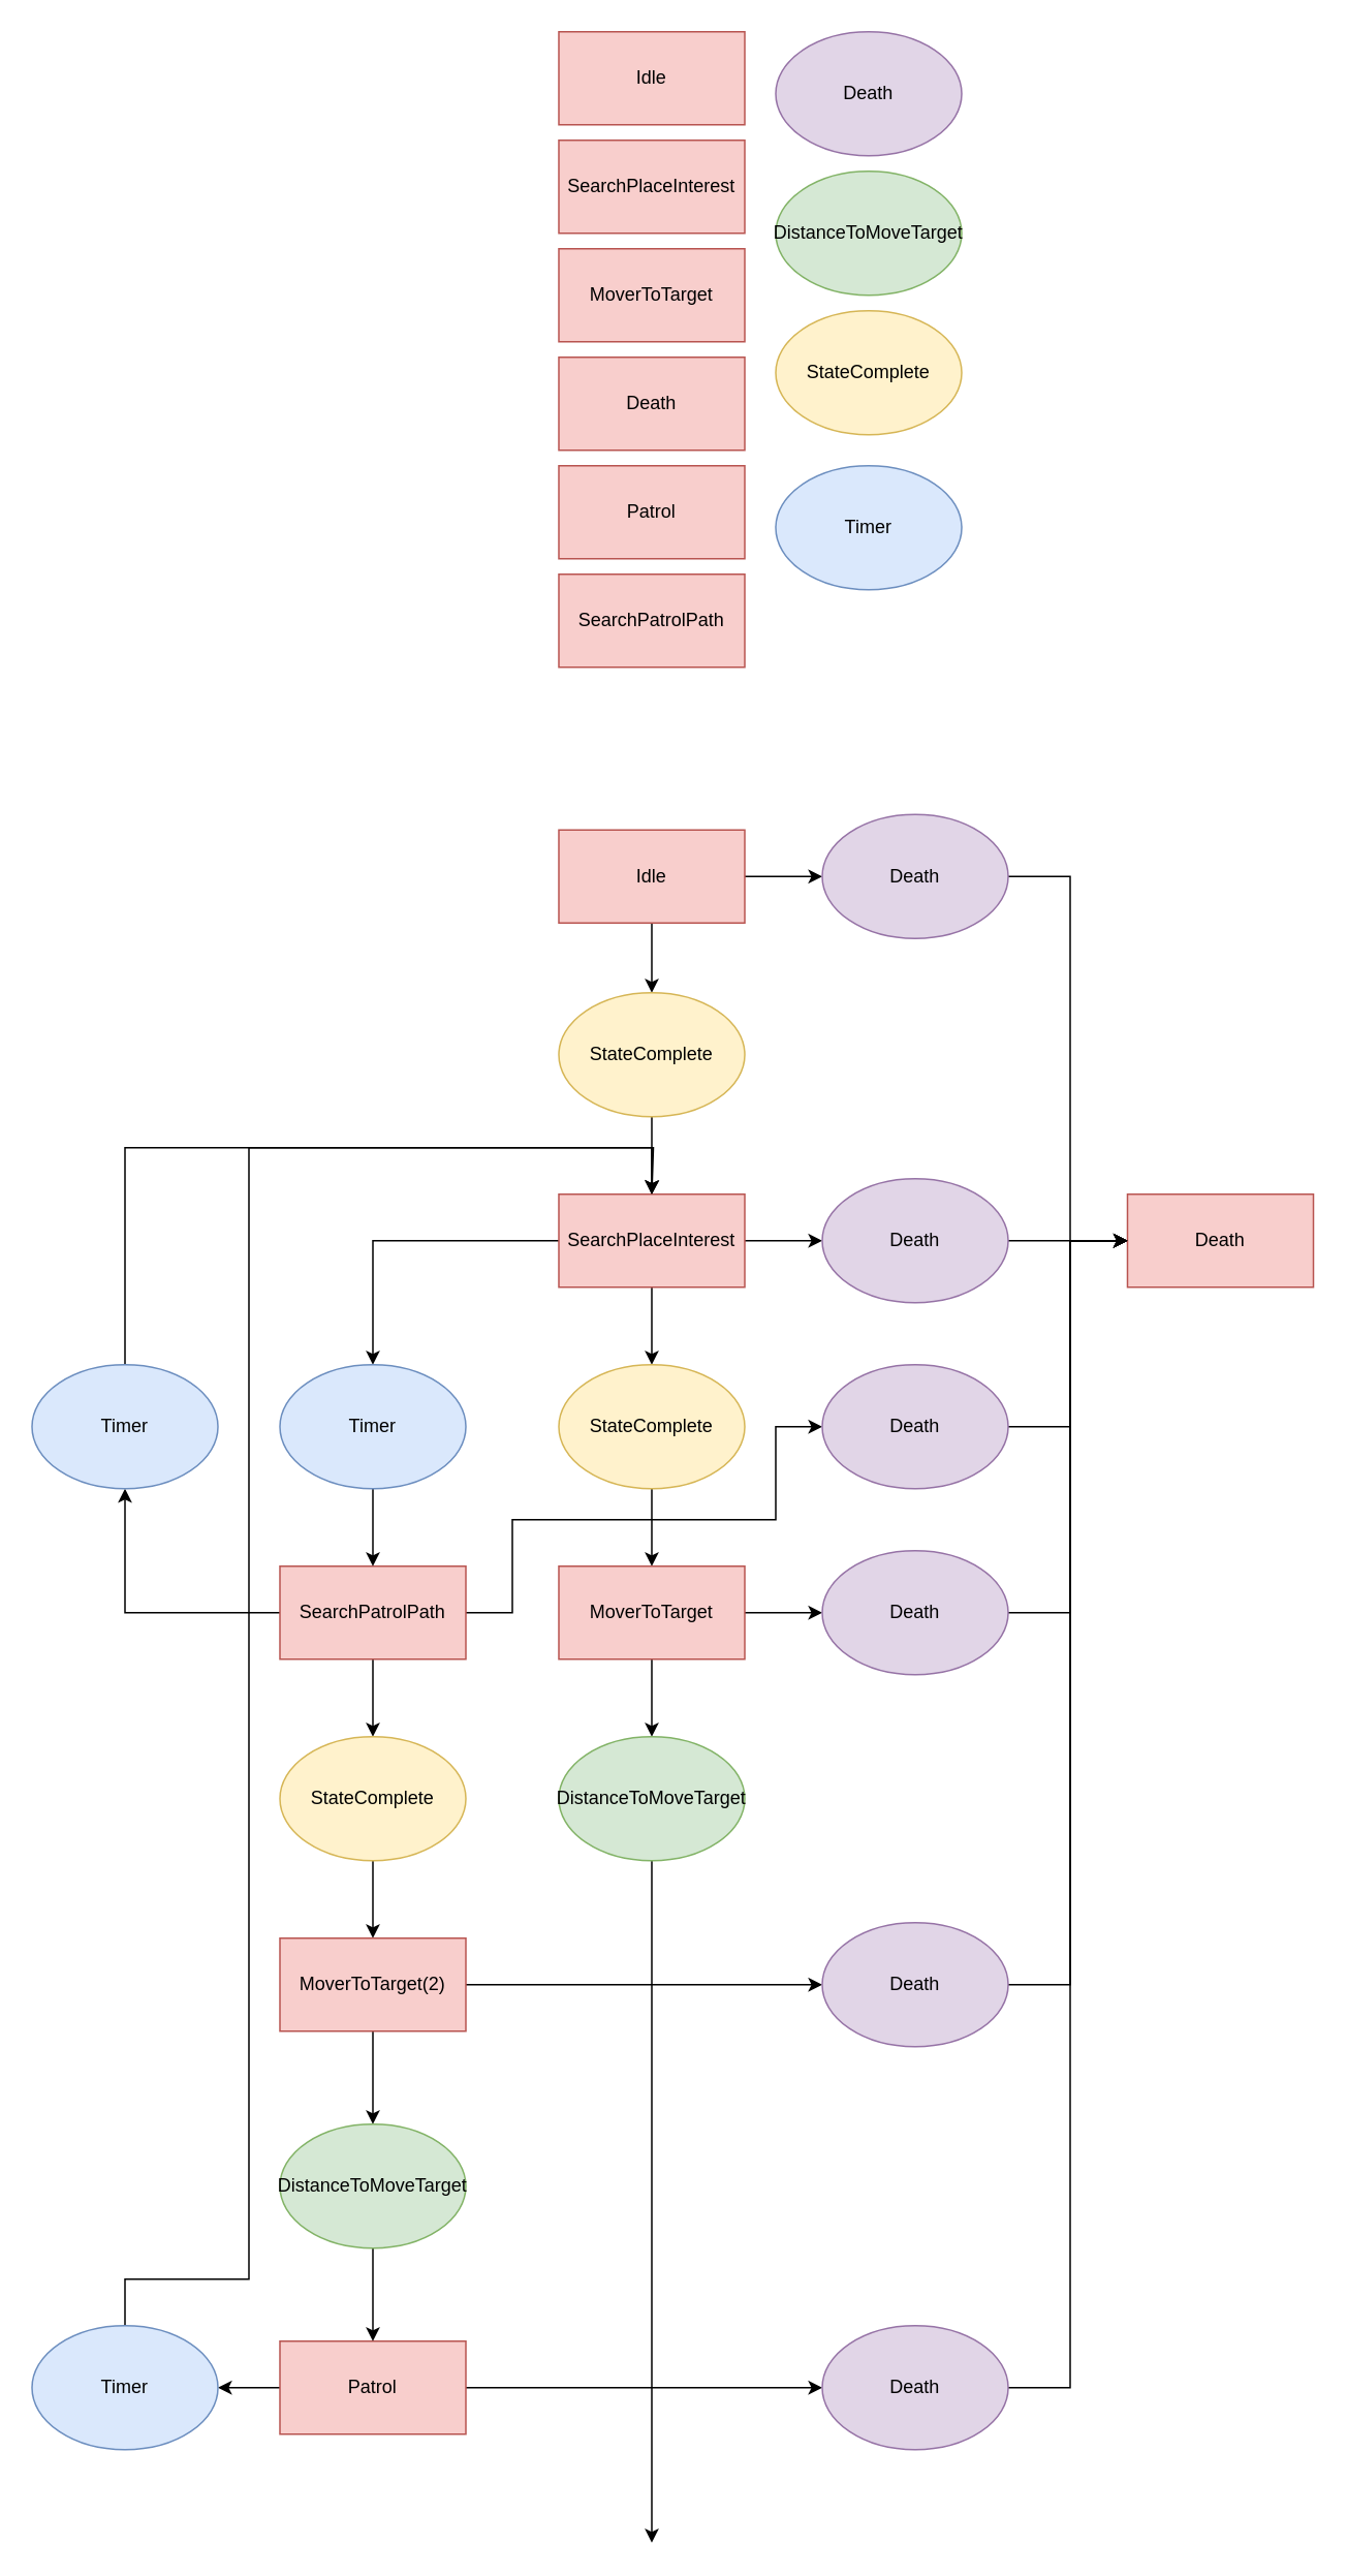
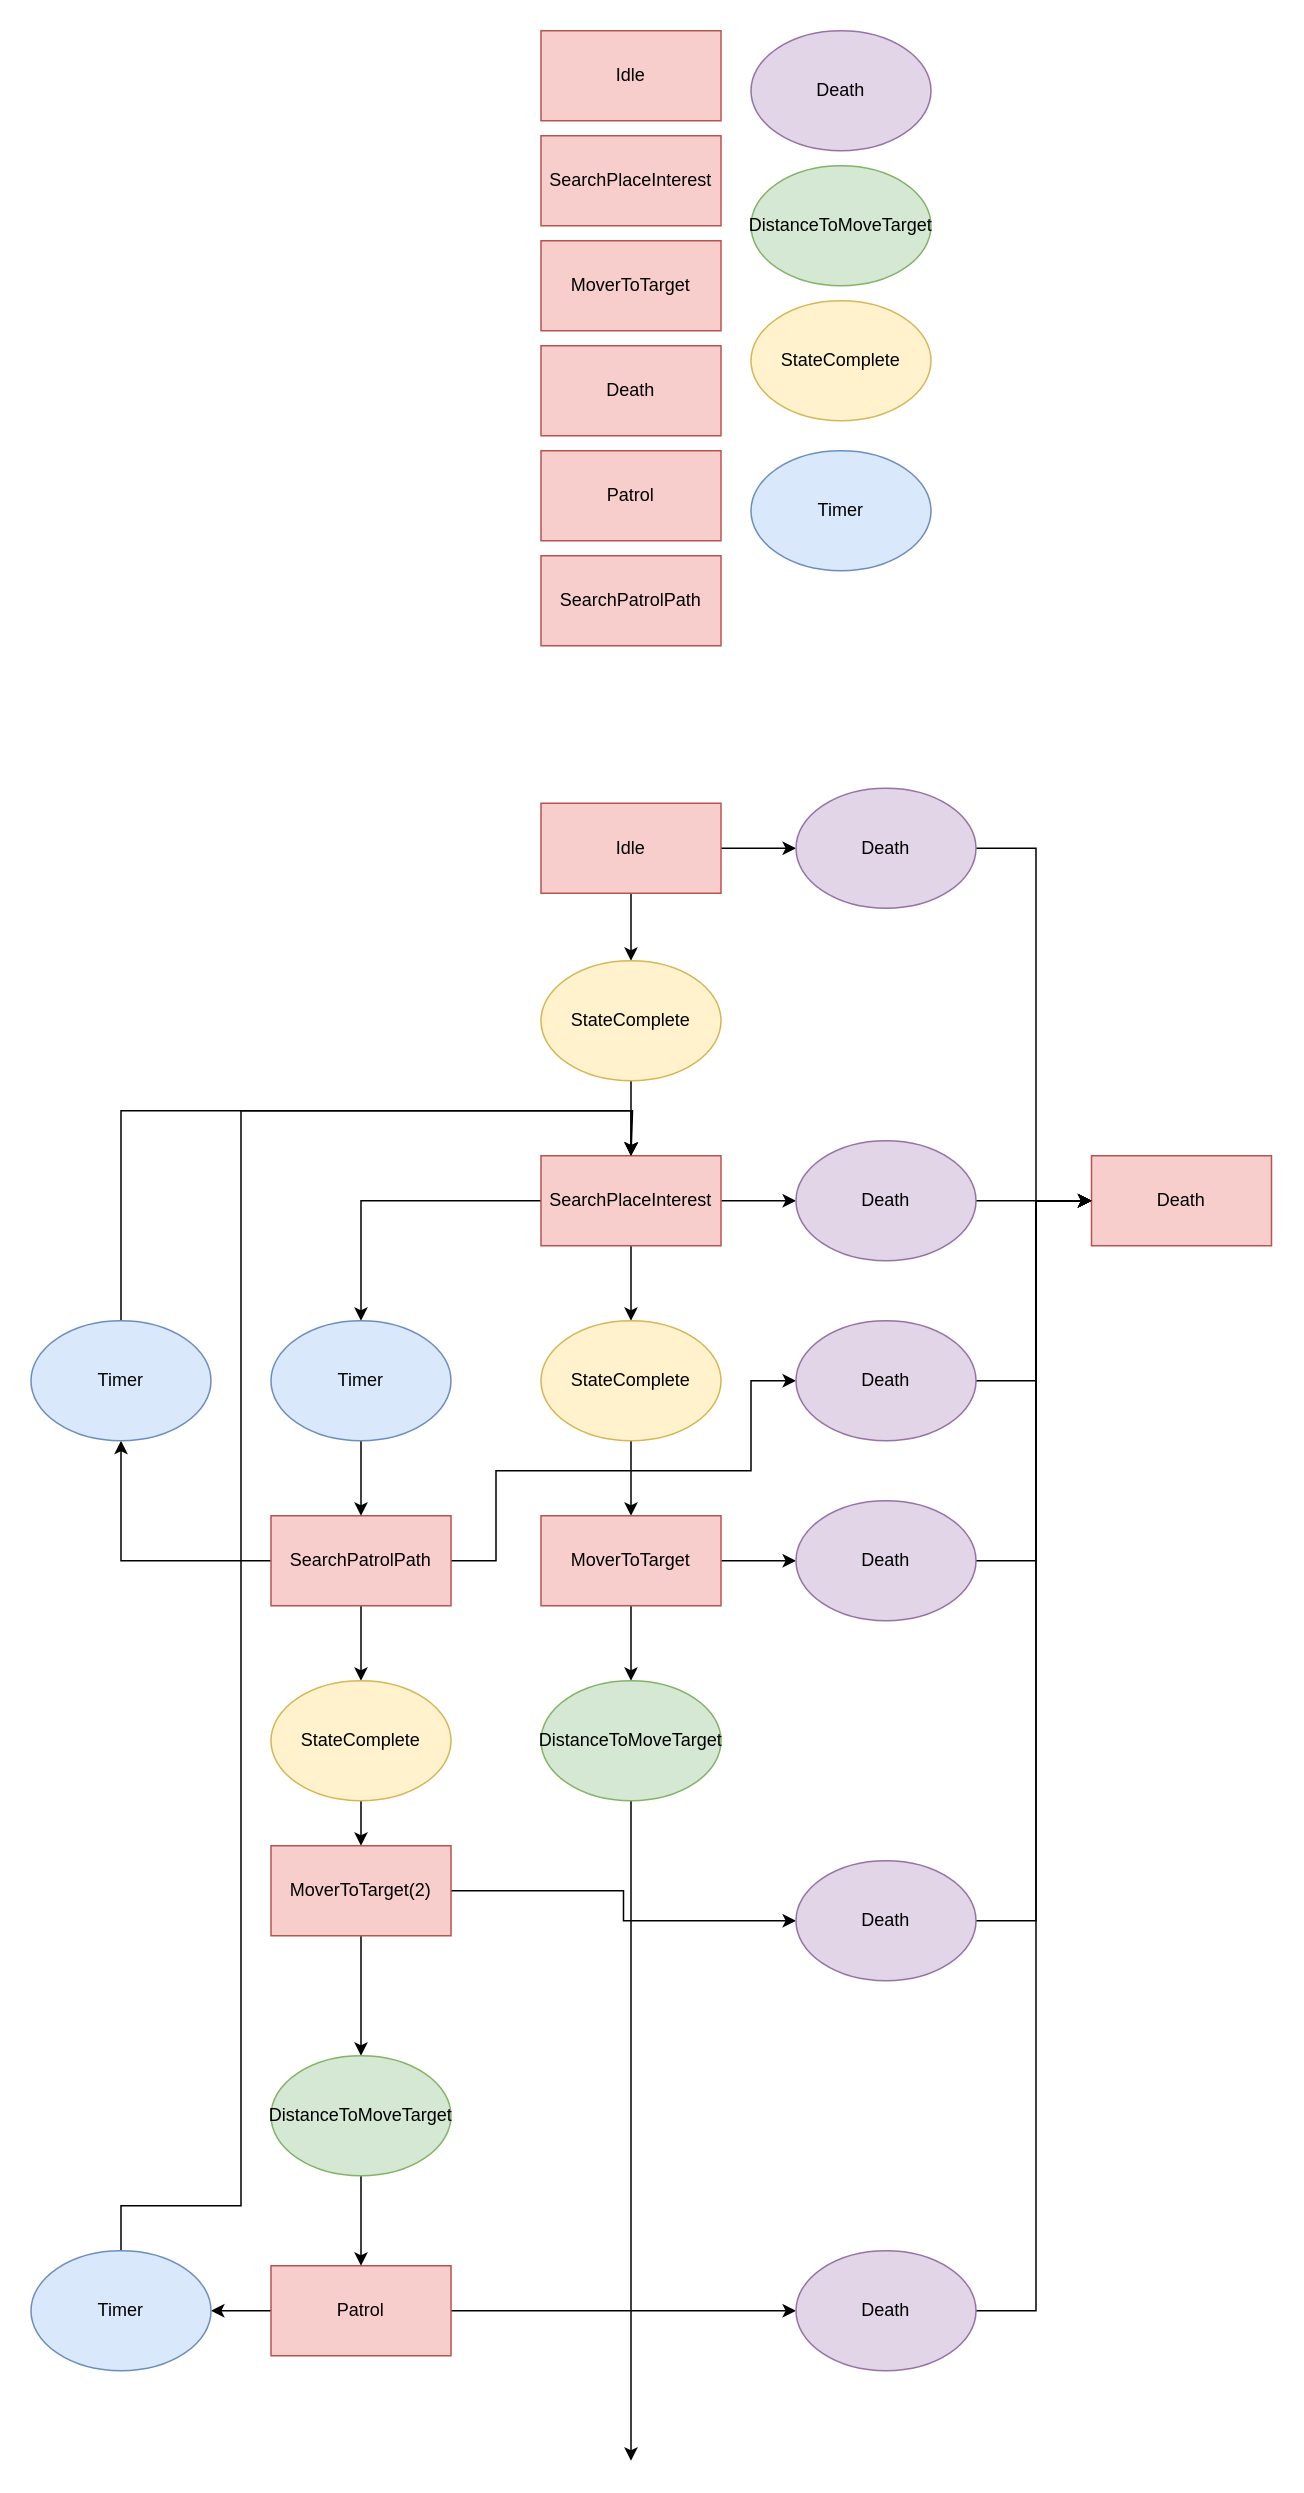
- <mxCell id="56" value="MoverToTarget(2)" style="rounded=0;whiteSpace=wrap;html=1;fillColor=#f8cecc;strokeColor=#b85450;" vertex="1" parent="1"><mxGeometry x="180" y="1250" width="120" height="60" as="geometry" /></mxCell>
+ <mxCell id="56" value="MoverToTarget(2)" style="rounded=0;whiteSpace=wrap;html=1;fillColor=#f8cecc;strokeColor=#b85450;" vertex="1" parent="1"><mxGeometry x="180" y="1230" width="120" height="60" as="geometry" /></mxCell>
